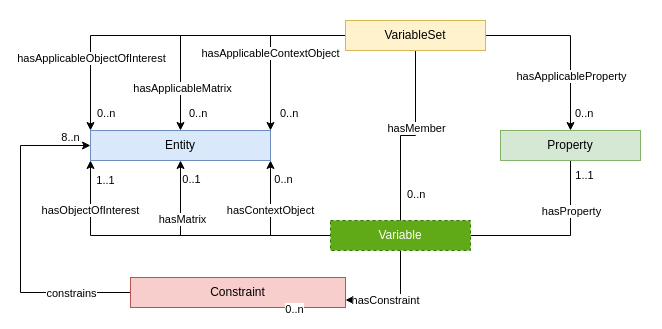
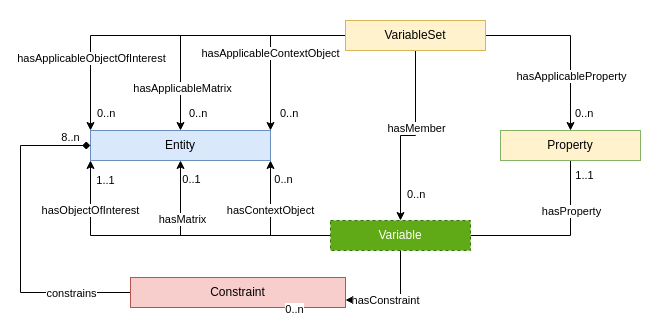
- <mxCell id="25" style="edgeStyle=orthogonalEdgeStyle;rounded=0;orthogonalLoop=1;jettySize=auto;html=1;entryX=0;entryY=0.5;entryDx=0;entryDy=0;exitX=0;exitY=0.5;exitDx=0;exitDy=0;" parent="1" source="27" target="24" edge="1"><mxGeometry relative="1" as="geometry"><mxPoint x="130" y="316" as="sourcePoint" /><mxPoint x="90" y="138.5" as="targetPoint" /><Array as="points"><mxPoint x="20" y="292" /><mxPoint x="20" y="145" /></Array></mxGeometry></mxCell>
+ <mxCell id="25" style="edgeStyle=orthogonalEdgeStyle;rounded=0;orthogonalLoop=1;jettySize=auto;html=1;entryX=0;entryY=0.5;entryDx=0;entryDy=0;exitX=0;exitY=0.5;exitDx=0;exitDy=0;endArrow=diamond;" parent="1" source="27" target="24" edge="1"><mxGeometry relative="1" as="geometry"><mxPoint x="130" y="316" as="sourcePoint" /><mxPoint x="90" y="138.5" as="targetPoint" /><Array as="points"><mxPoint x="20" y="292" /><mxPoint x="20" y="145" /></Array></mxGeometry></mxCell>
- <mxCell id="13" value="Property" style="rounded=0;whiteSpace=wrap;html=1;fillColor=#d5e8d4;strokeColor=#82b366;" parent="1" vertex="1"><mxGeometry x="500" y="130" width="140" height="30" as="geometry" /></mxCell>
+ <mxCell id="13" value="Property" style="rounded=0;whiteSpace=wrap;html=1;fillColor=#fff2cc;strokeColor=#82b366;" parent="1" vertex="1"><mxGeometry x="500" y="130" width="140" height="30" as="geometry" /></mxCell>
- <mxCell id="14" style="edgeStyle=orthogonalEdgeStyle;rounded=0;orthogonalLoop=1;jettySize=auto;html=1;entryX=0.5;entryY=0;entryDx=0;entryDy=0;endArrow=none;" parent="1" source="23" target="12" edge="1"><mxGeometry relative="1" as="geometry" /></mxCell>
+ <mxCell id="14" style="edgeStyle=orthogonalEdgeStyle;rounded=0;orthogonalLoop=1;jettySize=auto;html=1;entryX=0.5;entryY=0;entryDx=0;entryDy=0;" parent="1" source="23" target="12" edge="1"><mxGeometry relative="1" as="geometry" /></mxCell>
